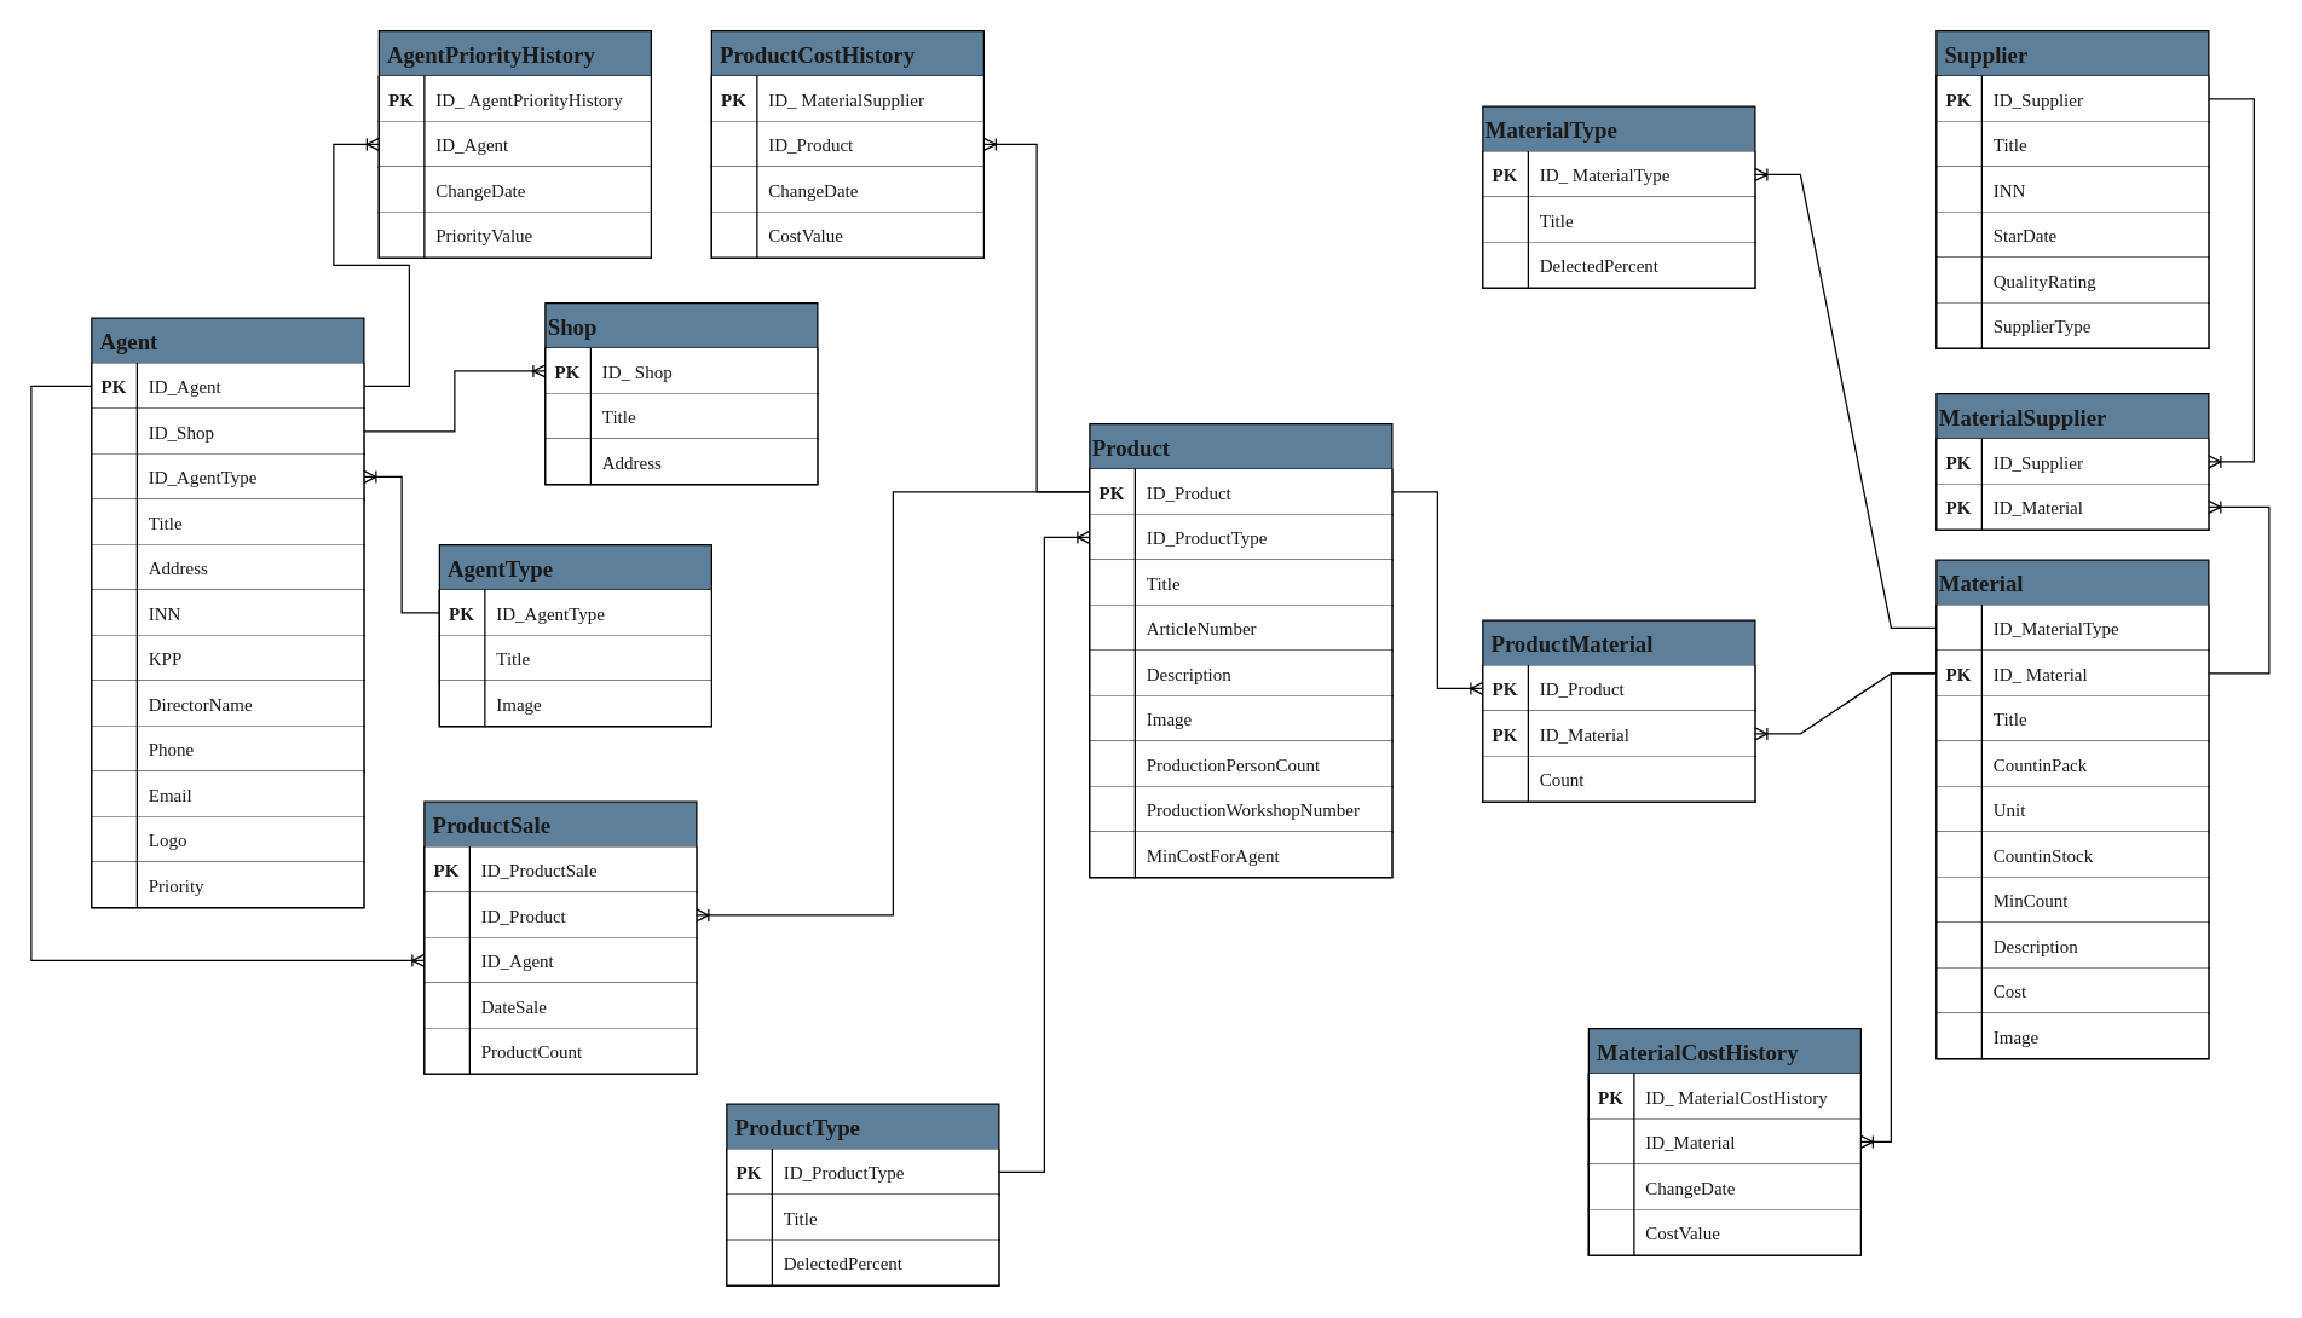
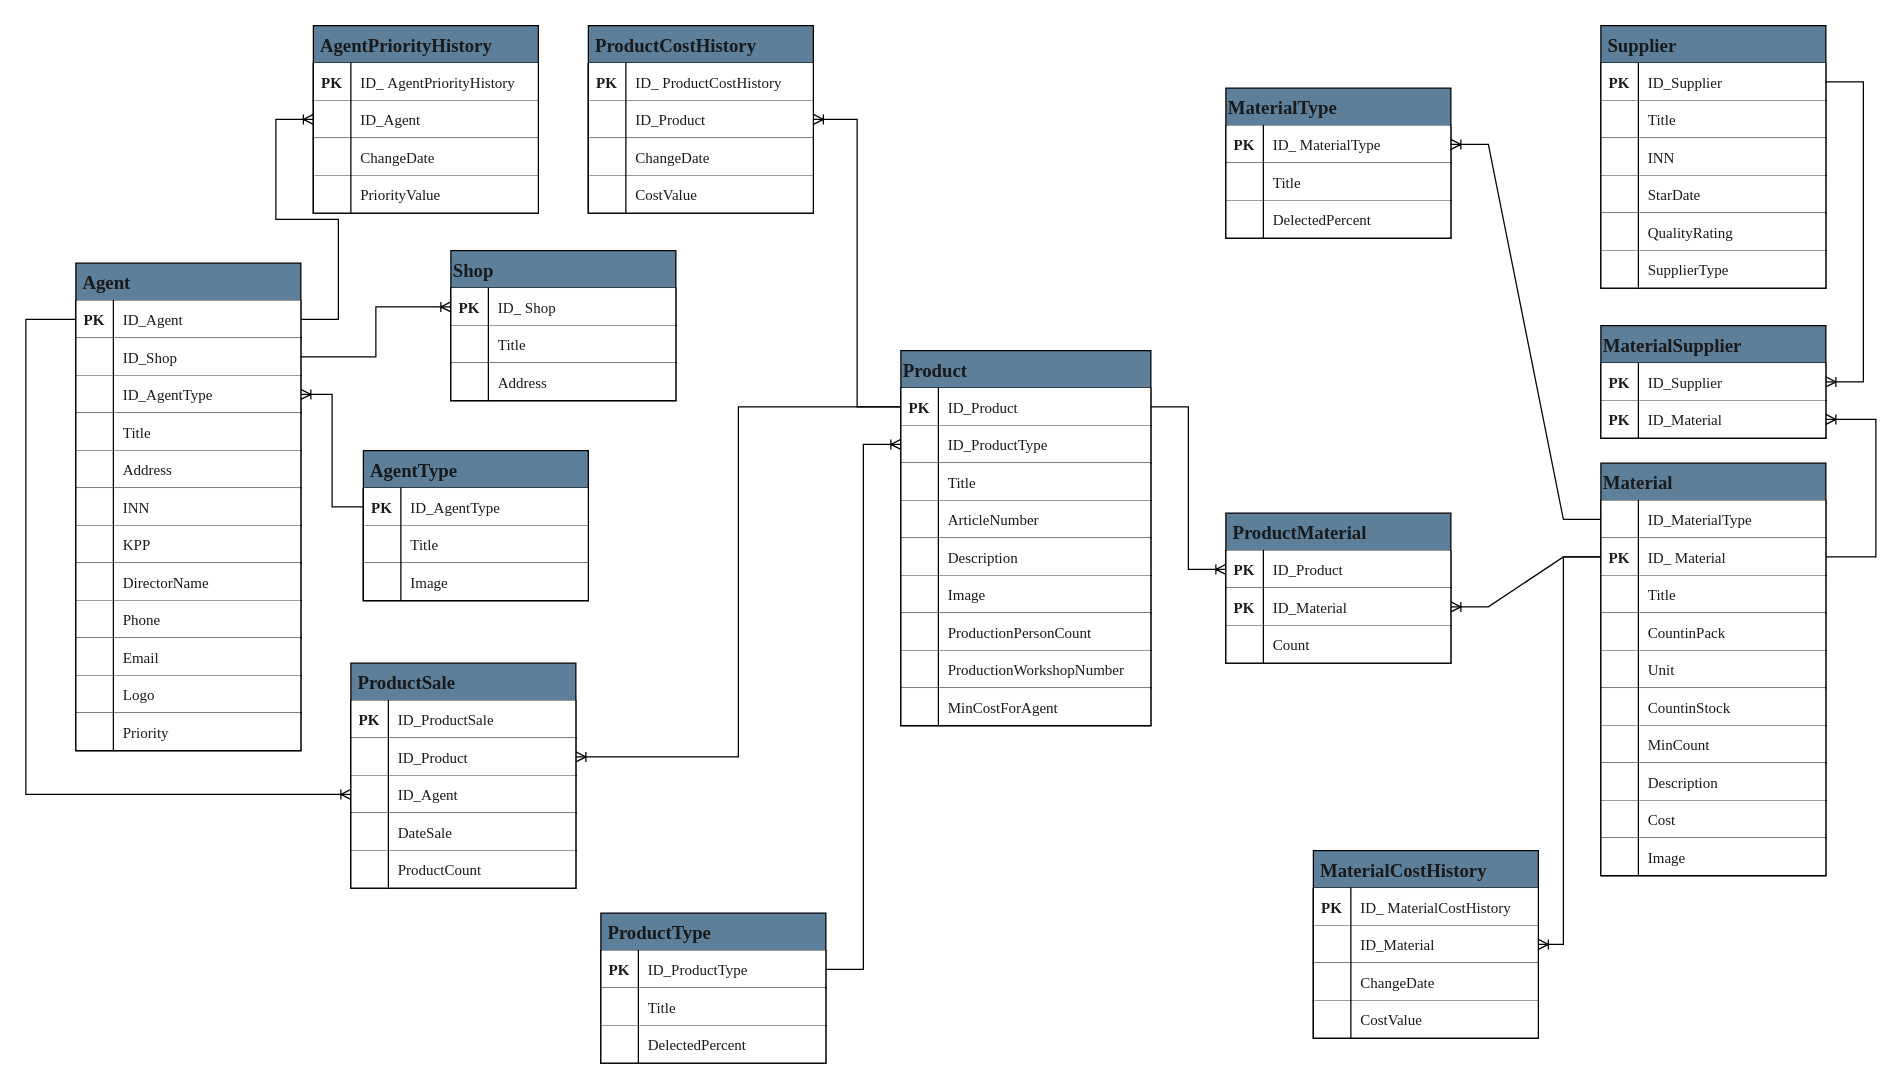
- <mxCell id="55" value="ID_ MaterialSupplier" style="shape=partialRectangle;connectable=0;fillColor=default;top=0;left=1;bottom=1;right=1;align=left;spacingLeft=6;fontStyle=0;overflow=hidden;comic=0;strokeWidth=1;fontSize=12;strokeColor=#000000;fontColor=#1A1A1A;fontFamily=Garamond;labelBackgroundColor=none;" parent="53" vertex="1"><mxGeometry x="30" width="150" height="30" as="geometry"><mxRectangle width="150" height="30" as="alternateBounds" /></mxGeometry></mxCell>
+ <mxCell id="55" value="ID_ ProductCostHistory" style="shape=partialRectangle;connectable=0;fillColor=default;top=0;left=1;bottom=1;right=1;align=left;spacingLeft=6;fontStyle=0;overflow=hidden;comic=0;strokeWidth=1;fontSize=12;strokeColor=#000000;fontColor=#1A1A1A;fontFamily=Garamond;labelBackgroundColor=none;" parent="53" vertex="1"><mxGeometry x="30" width="150" height="30" as="geometry"><mxRectangle width="150" height="30" as="alternateBounds" /></mxGeometry></mxCell>
